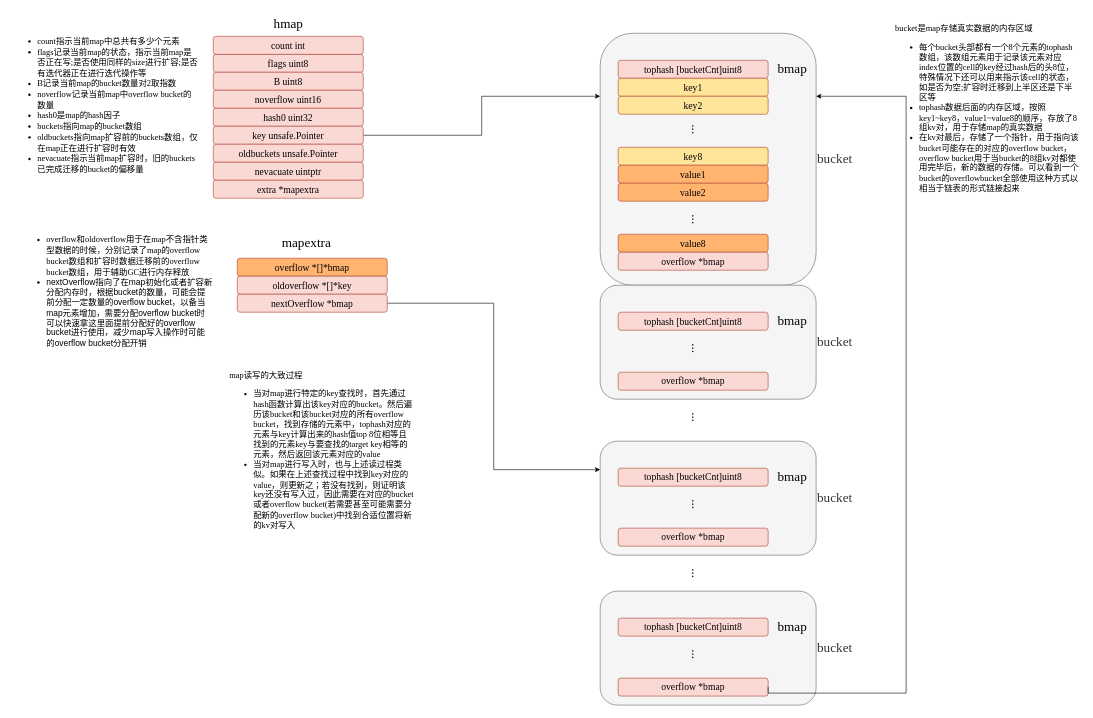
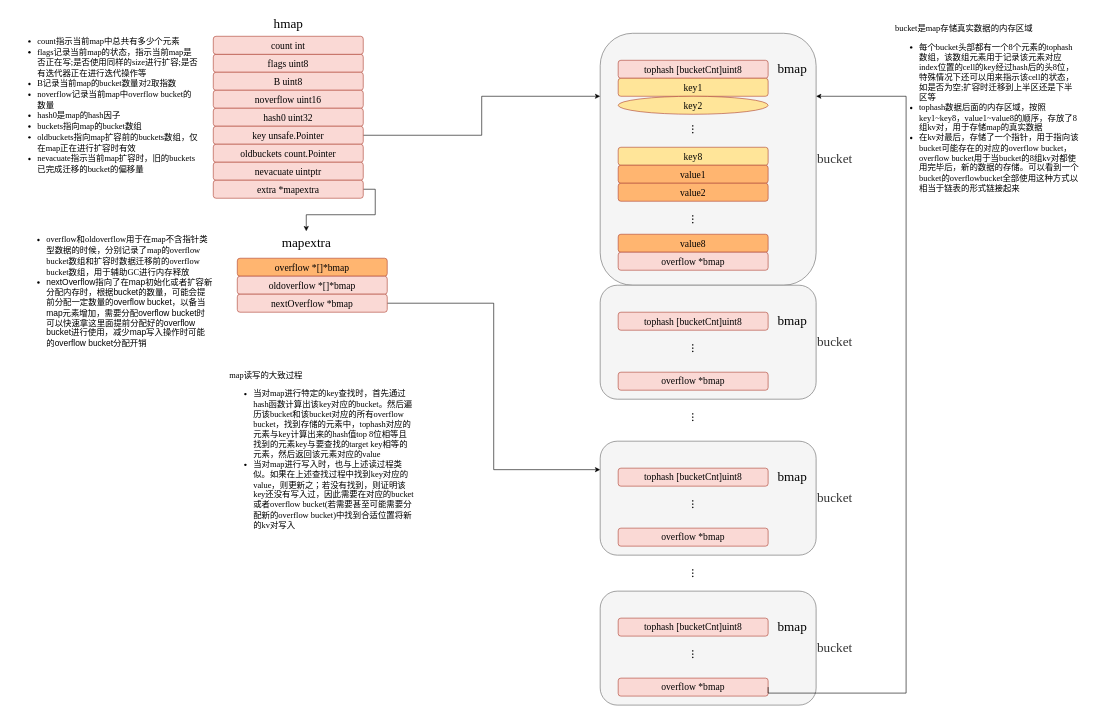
- <mxCell id="24" value="key2" style="rounded=1;whiteSpace=wrap;html=1;fillColor=#FFE599;strokeColor=#ae4132;fontSize=16;fontFamily=Lucida Console;" vertex="1" parent="1"><mxGeometry x="1030" y="160" width="250" height="30" as="geometry" /></mxCell>
+ <mxCell id="24" value="key2" style="ellipse;whiteSpace=wrap;html=1;fillColor=#FFE599;strokeColor=#ae4132;fontSize=16;fontFamily=Lucida Console;" vertex="1" parent="1"><mxGeometry x="1030" y="160" width="250" height="30" as="geometry" /></mxCell>
- <mxCell id="10" value="oldbuckets unsafe.Pointer" style="rounded=1;whiteSpace=wrap;html=1;fillColor=#fad9d5;strokeColor=#ae4132;fontSize=16;fontFamily=Lucida Console;" vertex="1" parent="1"><mxGeometry x="355" y="240" width="250" height="30" as="geometry" /></mxCell>
+ <mxCell id="10" value="oldbuckets count.Pointer" style="rounded=1;whiteSpace=wrap;html=1;fillColor=#fad9d5;strokeColor=#ae4132;fontSize=16;fontFamily=Lucida Console;" vertex="1" parent="1"><mxGeometry x="355" y="240" width="250" height="30" as="geometry" /></mxCell>
+ <mxCell id="12" style="edgeStyle=orthogonalEdgeStyle;rounded=0;orthogonalLoop=1;jettySize=auto;html=1;exitX=1;exitY=0.5;exitDx=0;exitDy=0;fontFamily=Lucida Console;fontSize=16;" edge="1" parent="1" source="13" target="21"><mxGeometry relative="1" as="geometry"><mxPoint x="590" y="415" as="targetPoint" /></mxGeometry></mxCell>
- <mxCell id="15" value="oldoverflow *[]*key" style="rounded=1;whiteSpace=wrap;html=1;fillColor=#fad9d5;strokeColor=#ae4132;fontSize=16;fontFamily=Lucida Console;" vertex="1" parent="1"><mxGeometry x="395" y="460" width="250" height="30" as="geometry" /></mxCell>
+ <mxCell id="15" value="oldoverflow *[]*bmap" style="rounded=1;whiteSpace=wrap;html=1;fillColor=#fad9d5;strokeColor=#ae4132;fontSize=16;fontFamily=Lucida Console;" vertex="1" parent="1"><mxGeometry x="395" y="460" width="250" height="30" as="geometry" /></mxCell>
